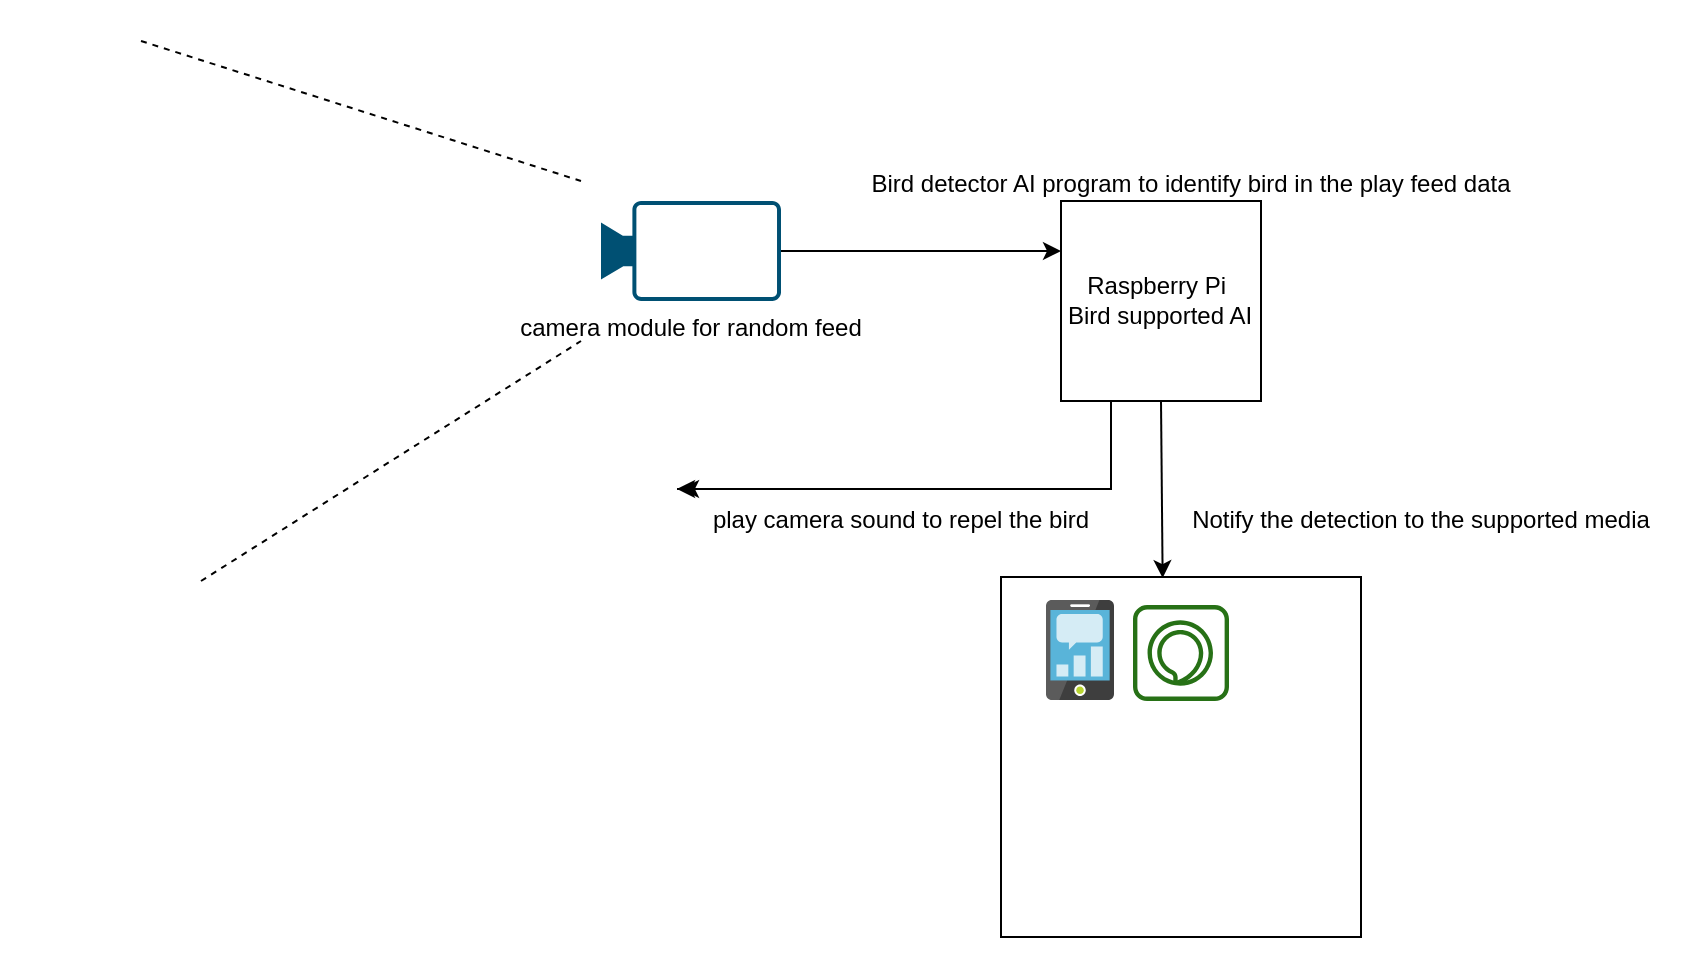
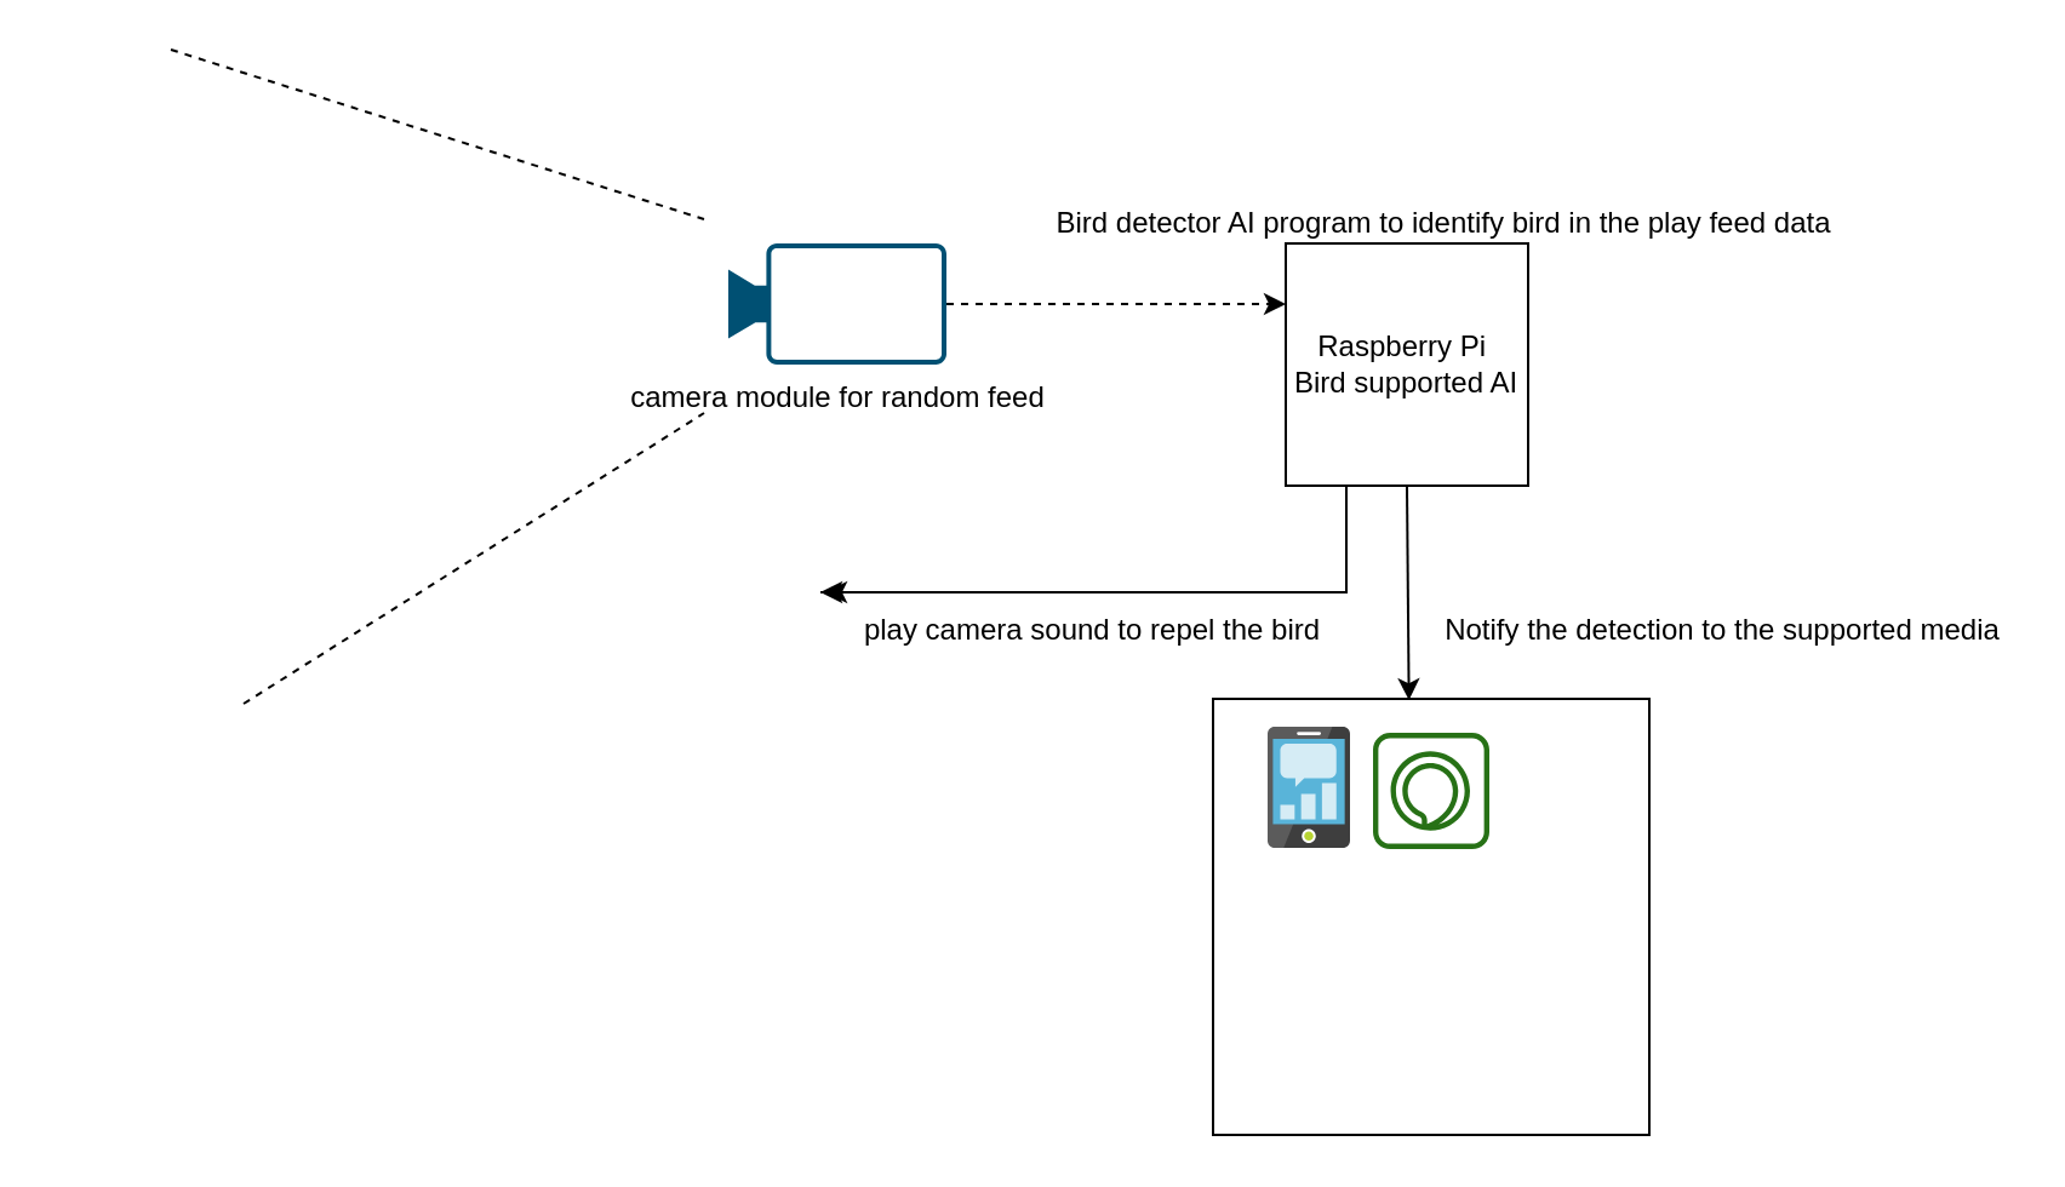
- <mxCell id="4" style="edgeStyle=orthogonalEdgeStyle;rounded=0;orthogonalLoop=1;jettySize=auto;html=1;entryX=0;entryY=0.25;entryDx=0;entryDy=0;" edge="1" parent="1" source="5" target="3"><mxGeometry relative="1" as="geometry" /></mxCell>
+ <mxCell id="4" style="edgeStyle=orthogonalEdgeStyle;rounded=0;orthogonalLoop=1;jettySize=auto;html=1;entryX=0;entryY=0.25;entryDx=0;entryDy=0;dashed=1;" edge="1" parent="1" source="5" target="3"><mxGeometry relative="1" as="geometry" /></mxCell>
